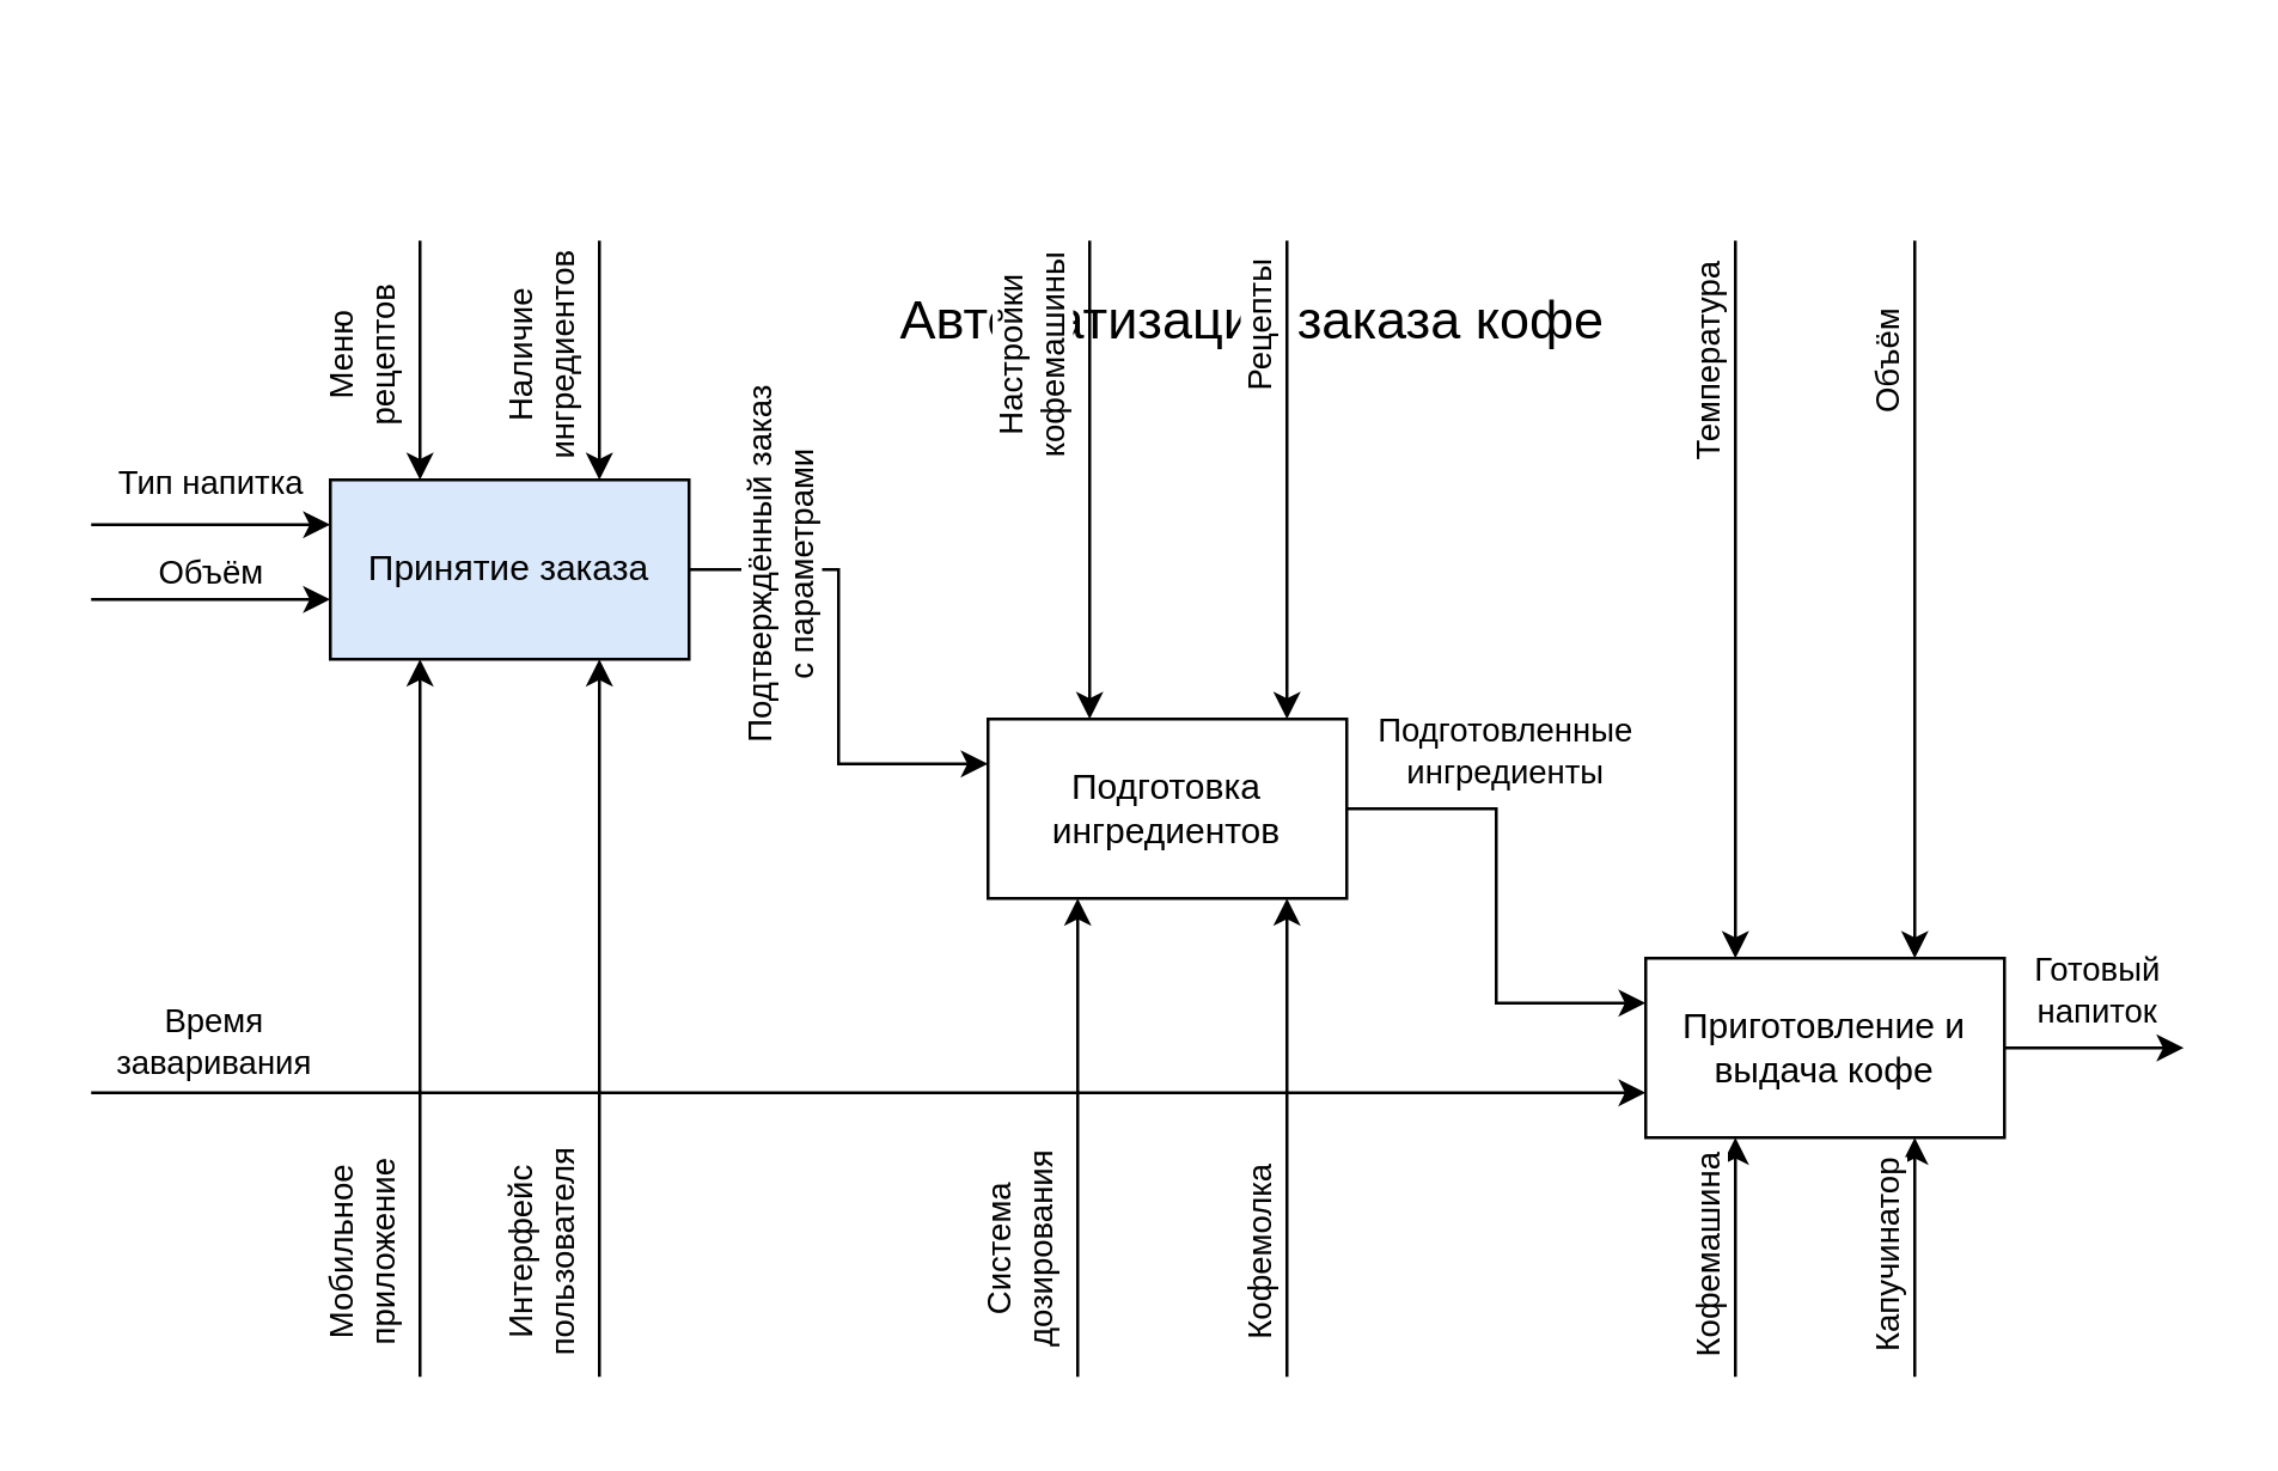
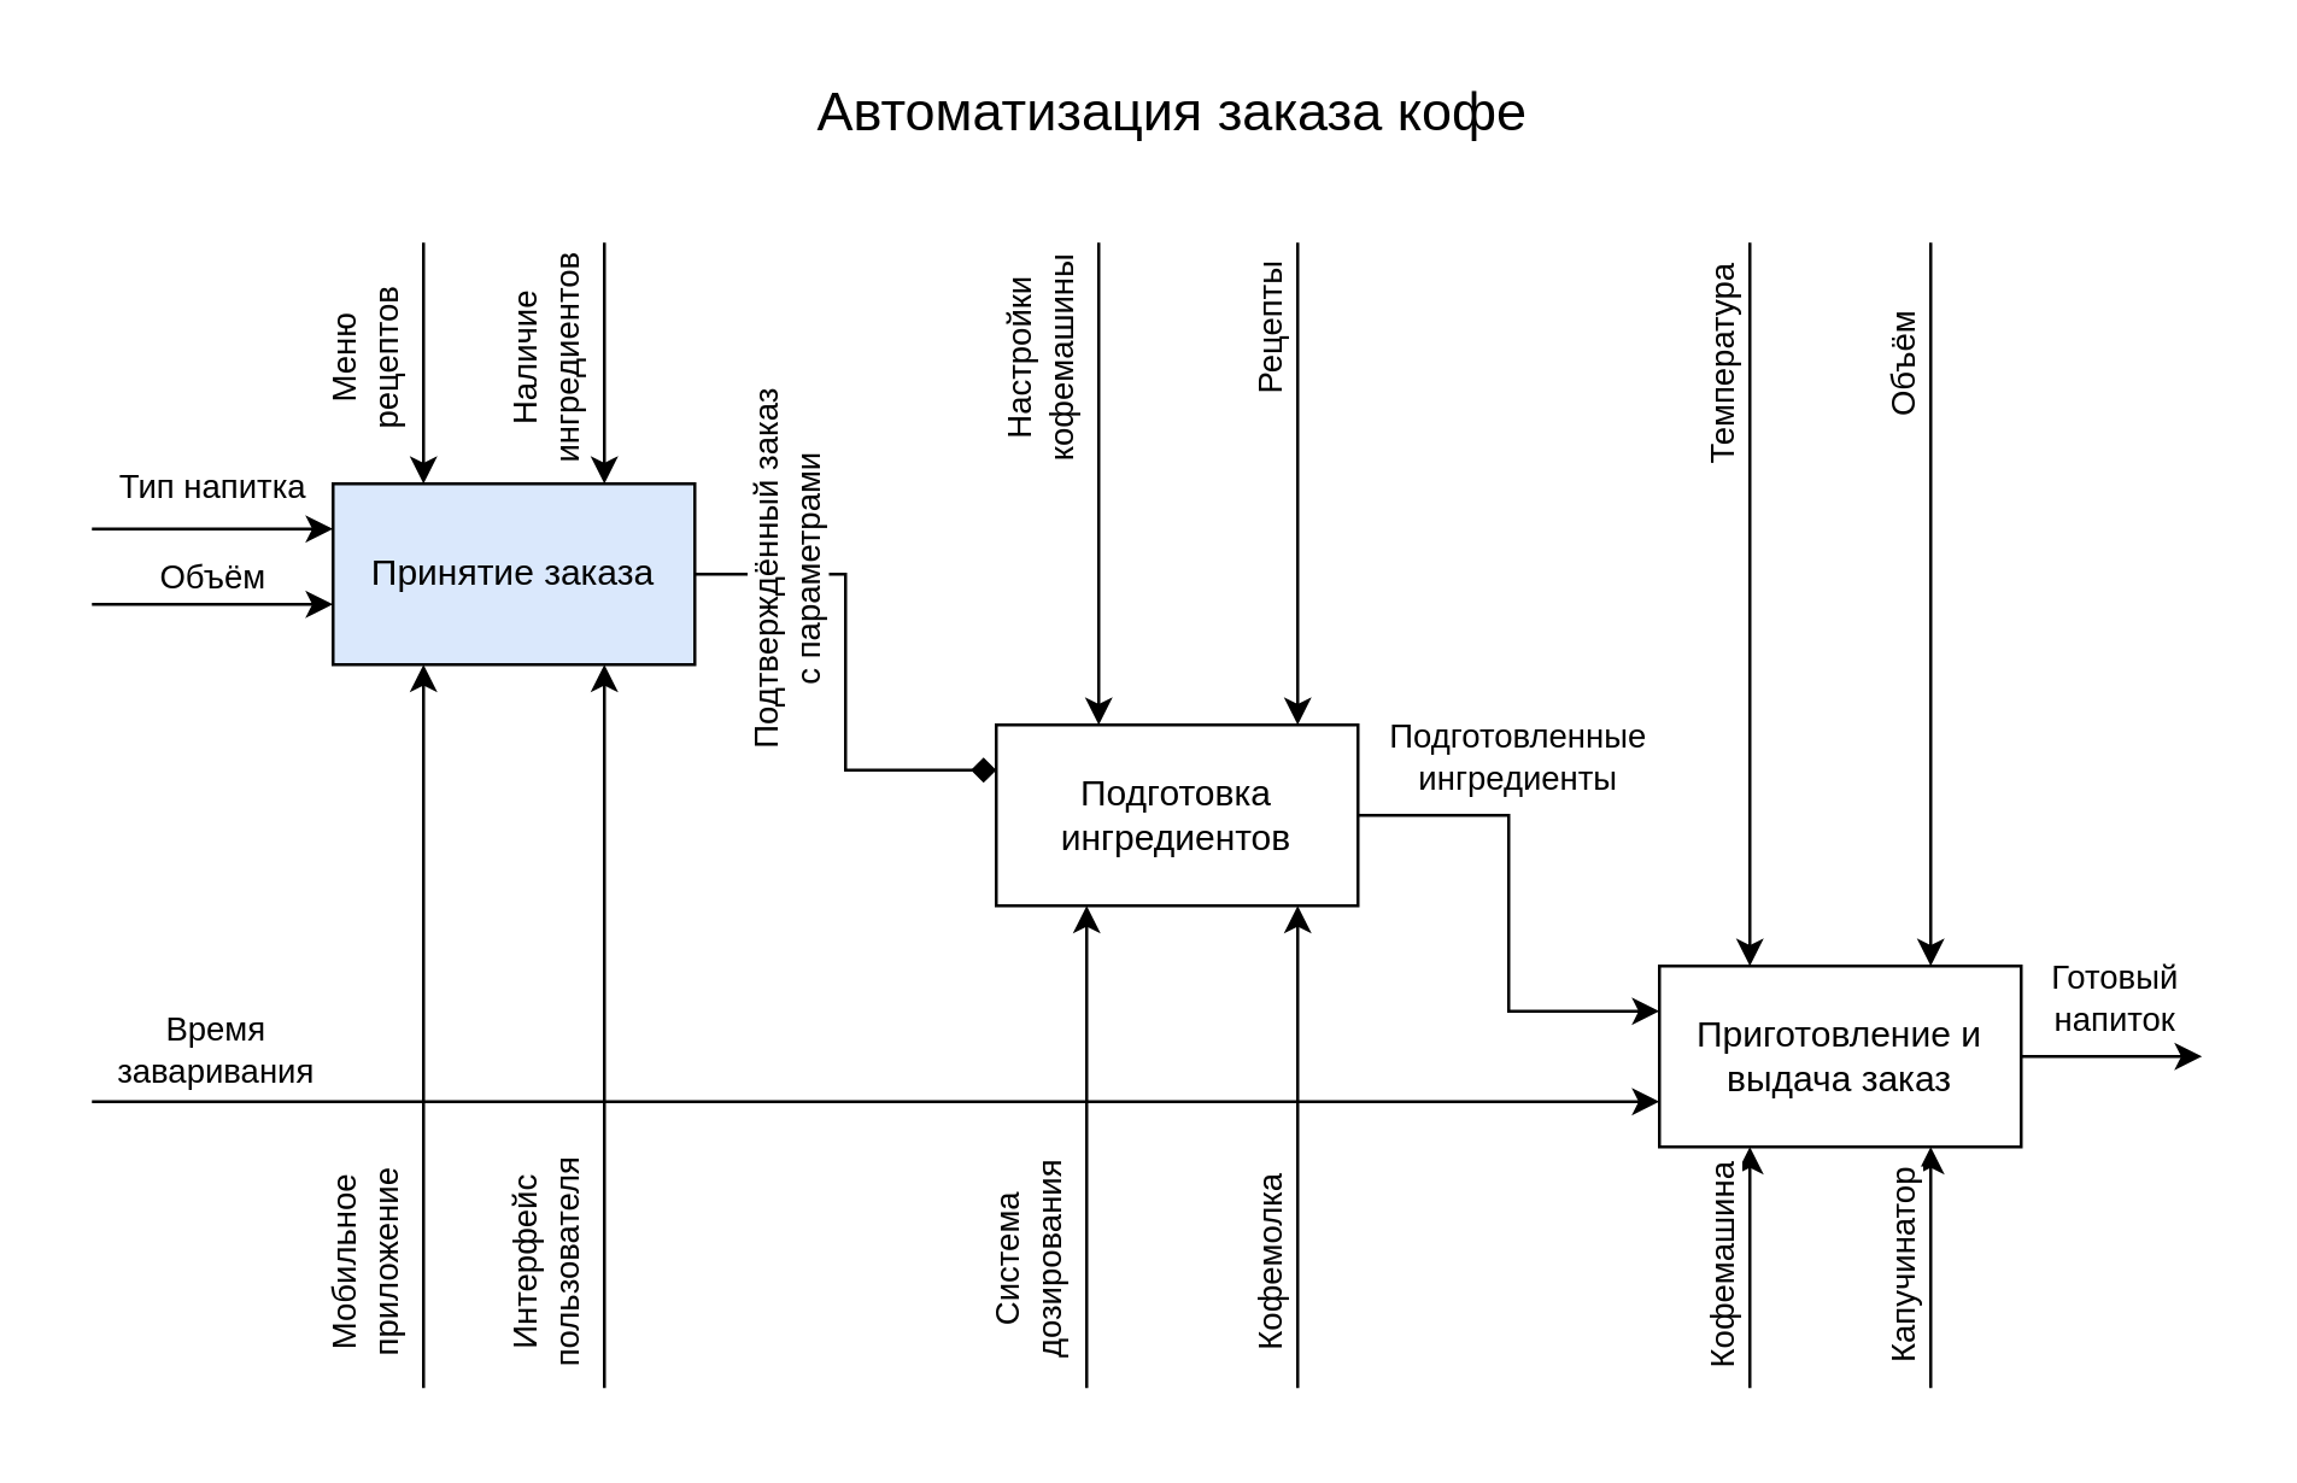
- <mxCell id="12" value="&lt;font style=&quot;font-size: 18px;&quot;&gt;Автоматизация заказа кофе&lt;/font&gt;" style="text;whiteSpace=wrap;html=1;" vertex="1" parent="1"><mxGeometry x="298.75" y="90" width="242.5" height="30" as="geometry" /></mxCell>
+ <mxCell id="12" value="&lt;font style=&quot;font-size: 18px;&quot;&gt;Автоматизация заказа кофе&lt;/font&gt;" style="text;whiteSpace=wrap;html=1;" vertex="1" parent="1"><mxGeometry x="268.75" y="20" width="242.5" height="30" as="geometry" /></mxCell>
- <mxCell id="3" style="edgeStyle=orthogonalEdgeStyle;rounded=0;orthogonalLoop=1;jettySize=auto;html=1;entryX=0;entryY=0.25;entryDx=0;entryDy=0;" edge="1" parent="1" source="5" target="8"><mxGeometry relative="1" as="geometry" /></mxCell>
+ <mxCell id="3" style="edgeStyle=orthogonalEdgeStyle;rounded=0;orthogonalLoop=1;jettySize=auto;html=1;entryX=0;entryY=0.25;entryDx=0;entryDy=0;endArrow=diamond;" edge="1" parent="1" source="5" target="8"><mxGeometry relative="1" as="geometry" /></mxCell>
- <mxCell id="11" value="Приготовление и выдача кофе" style="rounded=0;whiteSpace=wrap;html=1;" vertex="1" parent="1"><mxGeometry x="550" y="320" width="120" height="60" as="geometry" /></mxCell>
+ <mxCell id="11" value="Приготовление и выдача заказ" style="rounded=0;whiteSpace=wrap;html=1;" vertex="1" parent="1"><mxGeometry x="550" y="320" width="120" height="60" as="geometry" /></mxCell>
